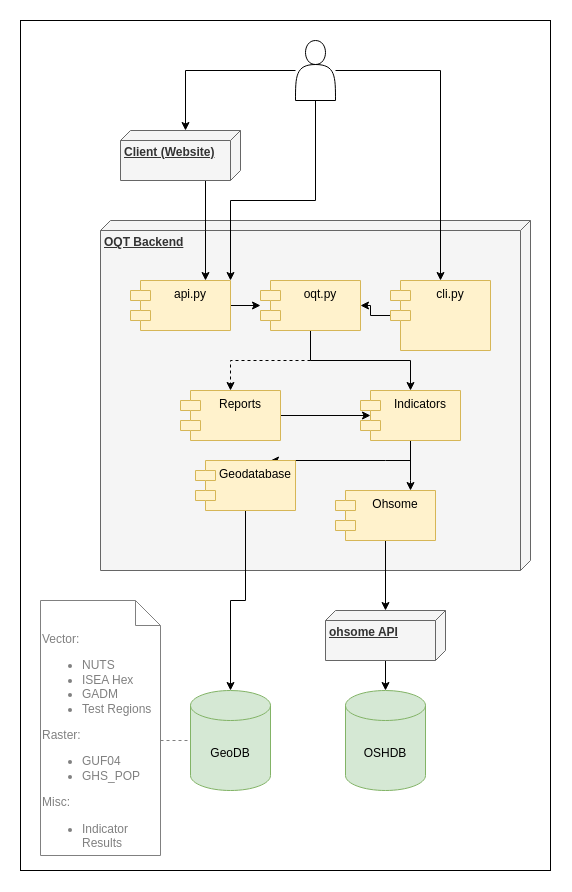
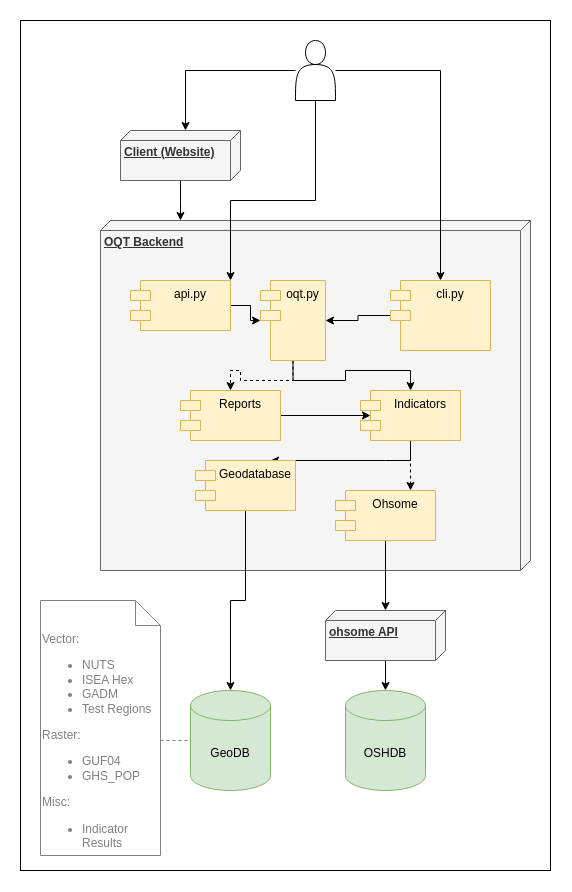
- <mxCell id="20" value="" style="rounded=0;orthogonalLoop=1;jettySize=auto;html=1;entryX=0.75;entryY=0;entryDx=0;entryDy=0;edgeStyle=elbowEdgeStyle;" parent="1" source="21" target="5" edge="1"><mxGeometry relative="1" as="geometry" /></mxCell>
+ <mxCell id="20" value="" style="rounded=0;orthogonalLoop=1;jettySize=auto;html=1;edgeStyle=elbowEdgeStyle;" parent="1" source="21" target="3" edge="1"><mxGeometry relative="1" as="geometry" /></mxCell>
- <mxCell id="8" value="oqt.py" style="shape=module;align=left;spacingLeft=20;align=center;verticalAlign=top;fillColor=#fff2cc;strokeColor=#d6b656;" parent="1" vertex="1"><mxGeometry x="260" y="280" width="100" height="50" as="geometry" /></mxCell>
+ <mxCell id="8" value="oqt.py" style="shape=module;align=left;spacingLeft=20;align=center;verticalAlign=top;fillColor=#fff2cc;strokeColor=#d6b656;" parent="1" vertex="1"><mxGeometry x="260" y="280" width="65" height="80" as="geometry" /></mxCell>
- <mxCell id="13" value="" style="edgeStyle=orthogonalEdgeStyle;rounded=0;orthogonalLoop=1;jettySize=auto;html=1;entryX=0.75;entryY=0;entryDx=0;entryDy=0;exitX=0.75;exitY=1;exitDx=0;exitDy=0;" parent="1" source="15" target="27" edge="1"><mxGeometry relative="1" as="geometry"><mxPoint x="385" y="500" as="targetPoint" /><Array as="points"><mxPoint x="410" y="480" /><mxPoint x="410" y="480" /></Array></mxGeometry></mxCell>
+ <mxCell id="13" value="" style="edgeStyle=orthogonalEdgeStyle;rounded=0;orthogonalLoop=1;jettySize=auto;html=1;entryX=0.75;entryY=0;entryDx=0;entryDy=0;exitX=0.75;exitY=1;exitDx=0;exitDy=0;dashed=1;" parent="1" source="15" target="27" edge="1"><mxGeometry relative="1" as="geometry"><mxPoint x="385" y="500" as="targetPoint" /><Array as="points"><mxPoint x="410" y="480" /><mxPoint x="410" y="480" /></Array></mxGeometry></mxCell>
